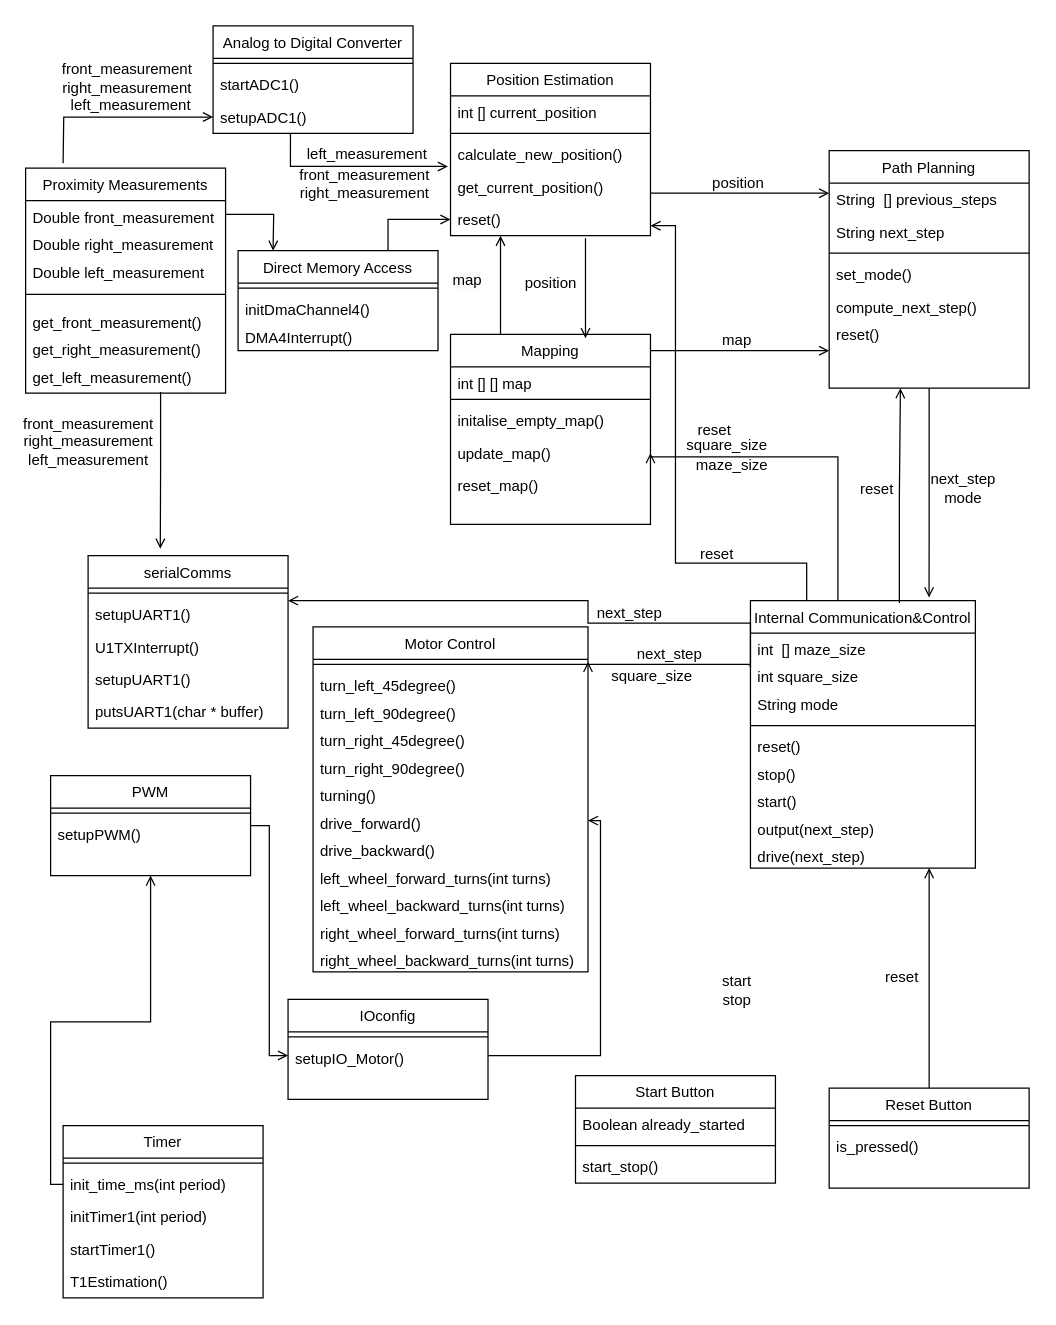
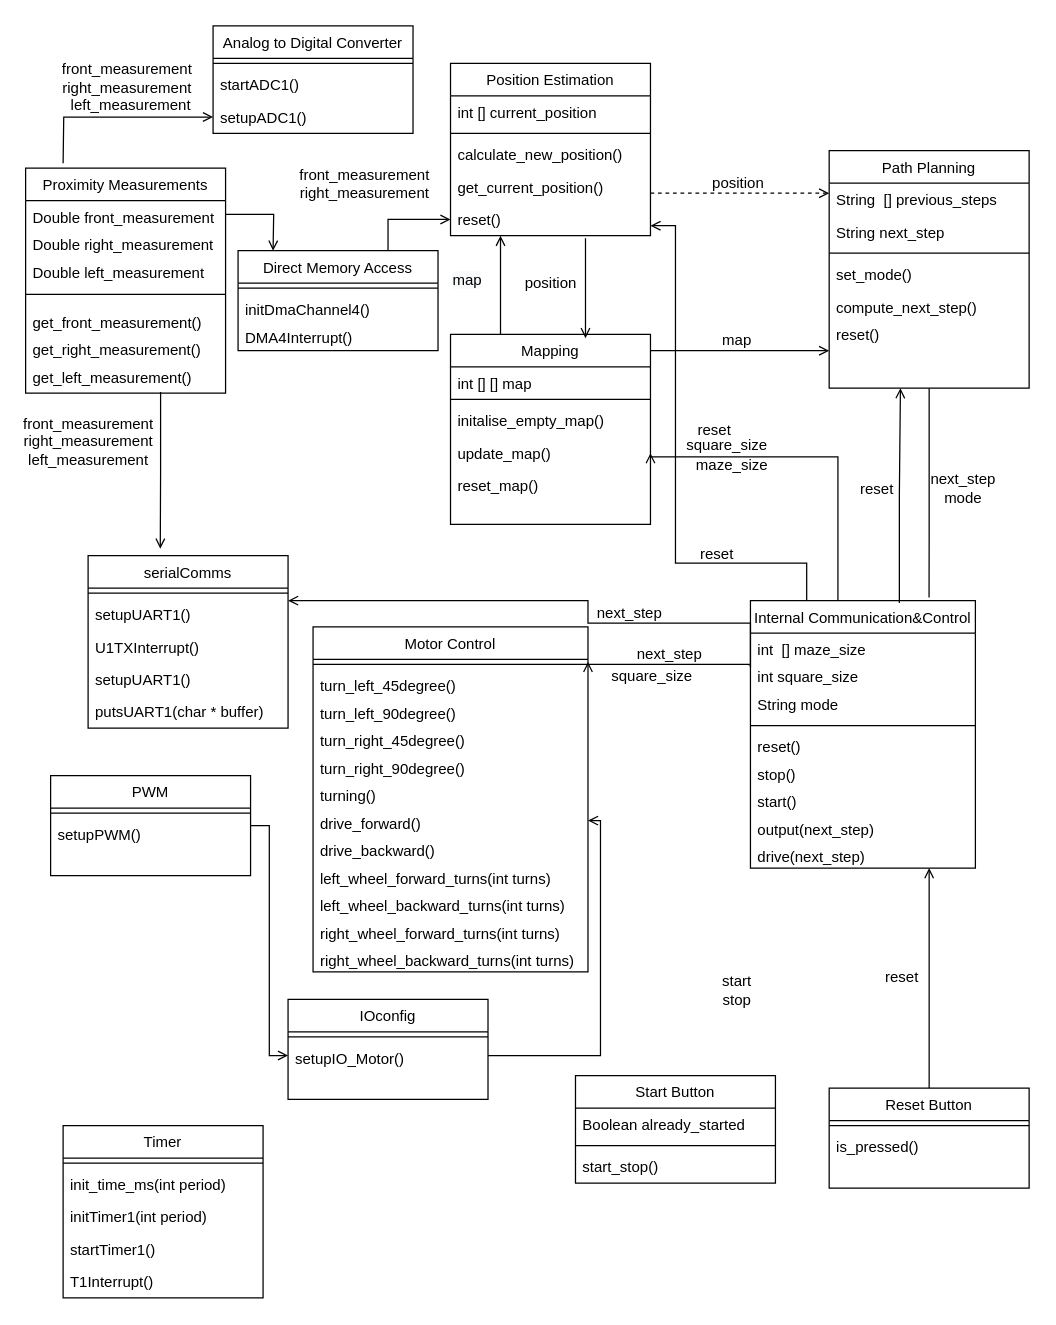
- <mxCell id="114" value="" style="endArrow=open;shadow=0;strokeWidth=1;rounded=0;endFill=1;edgeStyle=orthogonalEdgeStyle;elbow=vertical;entryX=-0.013;entryY=-0.131;entryDx=0;entryDy=0;exitX=0.387;exitY=0.998;exitDx=0;exitDy=0;exitPerimeter=0;entryPerimeter=0;fontColor=#000000;" parent="1" source="113" target="6" edge="1"><mxGeometry x="0.5" y="41" relative="1" as="geometry"><mxPoint x="230.04" y="129.998" as="sourcePoint" /><mxPoint x="340.04" y="159.05" as="targetPoint" /><mxPoint x="-40" y="32" as="offset" /></mxGeometry></mxCell>
- <mxCell id="115" value="left_measurement" style="text;html=1;resizable=0;points=[];;align=center;verticalAlign=middle;labelBackgroundColor=none;rounded=0;shadow=0;strokeWidth=1;fontSize=12;fontColor=#000000;" parent="114" vertex="1" connectable="0"><mxGeometry x="0.5" y="49" relative="1" as="geometry"><mxPoint x="-28" y="39" as="offset" /></mxGeometry></mxCell>
- <mxCell id="34" value="" style="endArrow=open;shadow=0;strokeWidth=1;rounded=0;endFill=1;edgeStyle=elbowEdgeStyle;elbow=vertical;" parent="1" source="2" target="27" edge="1"><mxGeometry x="0.5" y="41" relative="1" as="geometry"><mxPoint x="710" y="202" as="sourcePoint" /><mxPoint x="870" y="202" as="targetPoint" /><mxPoint x="-40" y="32" as="offset" /></mxGeometry></mxCell>
+ <mxCell id="34" value="" style="endArrow=open;shadow=0;strokeWidth=1;rounded=0;endFill=1;edgeStyle=elbowEdgeStyle;elbow=vertical;dashed=1;" parent="1" source="2" target="27" edge="1"><mxGeometry x="0.5" y="41" relative="1" as="geometry"><mxPoint x="710" y="202" as="sourcePoint" /><mxPoint x="870" y="202" as="targetPoint" /><mxPoint x="-40" y="32" as="offset" /></mxGeometry></mxCell>
- <mxCell id="72" value="" style="endArrow=open;shadow=0;strokeWidth=1;rounded=0;endFill=1;edgeStyle=elbowEdgeStyle;elbow=vertical;exitX=0.5;exitY=1;exitDx=0;exitDy=0;entryX=0.794;entryY=-0.012;entryDx=0;entryDy=0;entryPerimeter=0;" parent="1" source="27" target="42" edge="1"><mxGeometry x="0.5" y="41" relative="1" as="geometry"><mxPoint x="742" y="320" as="sourcePoint" /><mxPoint x="742" y="470" as="targetPoint" /><mxPoint x="-40" y="32" as="offset" /><Array as="points"><mxPoint x="742" y="430" /><mxPoint x="742" y="400" /></Array></mxGeometry></mxCell>
+ <mxCell id="72" value="" style="endArrow=none;shadow=0;strokeWidth=1;rounded=0;endFill=1;edgeStyle=elbowEdgeStyle;elbow=vertical;exitX=0.5;exitY=1;exitDx=0;exitDy=0;entryX=0.794;entryY=-0.012;entryDx=0;entryDy=0;entryPerimeter=0;" parent="1" source="27" target="42" edge="1"><mxGeometry x="0.5" y="41" relative="1" as="geometry"><mxPoint x="742" y="320" as="sourcePoint" /><mxPoint x="742" y="470" as="targetPoint" /><mxPoint x="-40" y="32" as="offset" /><Array as="points"><mxPoint x="742" y="430" /><mxPoint x="742" y="400" /></Array></mxGeometry></mxCell>
- <mxCell id="119" value="" style="endArrow=open;html=1;rounded=0;fontColor=#00FF00;entryX=0.5;entryY=1;entryDx=0;entryDy=0;exitX=0;exitY=0.5;exitDx=0;exitDy=0;edgeStyle=orthogonalEdgeStyle;endFill=0;" parent="1" source="10" target="107" edge="1"><mxGeometry width="50" height="50" relative="1" as="geometry"><mxPoint x="450" y="760" as="sourcePoint" /><mxPoint x="500" y="710" as="targetPoint" /></mxGeometry></mxCell>
- <mxCell id="13" value="T1Estimation()" style="text;align=left;verticalAlign=top;spacingLeft=4;spacingRight=4;overflow=hidden;rotatable=0;points=[[0,0.5],[1,0.5]];portConstraint=eastwest;fontColor=#000000;" parent="8" vertex="1"><mxGeometry y="112" width="160" height="26" as="geometry" /></mxCell>
+ <mxCell id="13" value="T1Interrupt()" style="text;align=left;verticalAlign=top;spacingLeft=4;spacingRight=4;overflow=hidden;rotatable=0;points=[[0,0.5],[1,0.5]];portConstraint=eastwest;fontColor=#000000;" parent="8" vertex="1"><mxGeometry y="112" width="160" height="26" as="geometry" /></mxCell>
